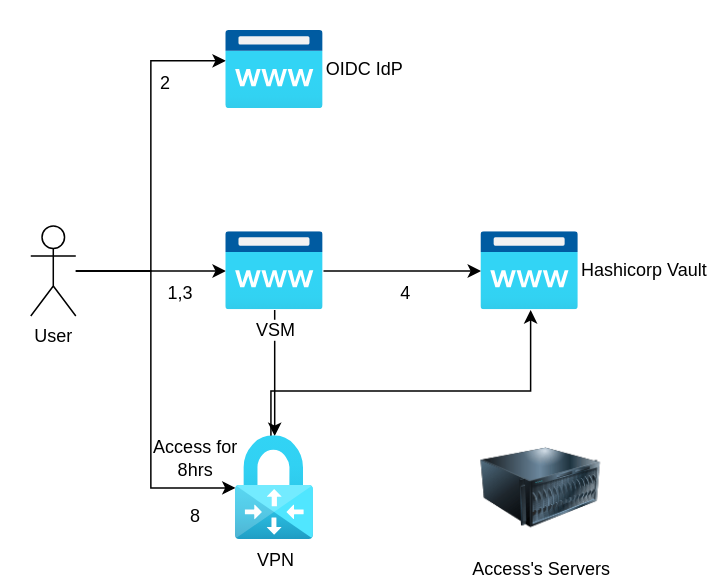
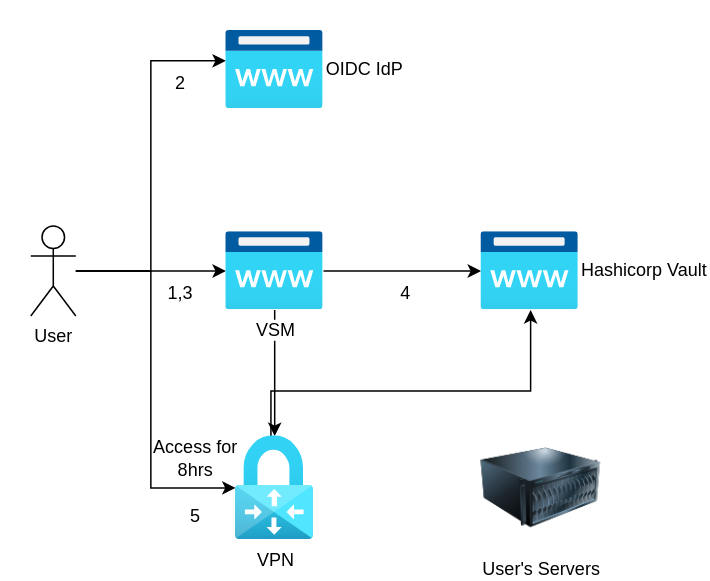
- <mxCell id="12" value="2" style="text;html=1;strokeColor=none;fillColor=none;align=center;verticalAlign=middle;whiteSpace=wrap;rounded=0;" parent="1" vertex="1"><mxGeometry x="80" y="40" width="60" height="30" as="geometry" /></mxCell>
+ <mxCell id="12" value="2" style="text;html=1;strokeColor=none;fillColor=none;align=center;verticalAlign=middle;whiteSpace=wrap;rounded=0;" parent="1" vertex="1"><mxGeometry x="90" y="40" width="60" height="30" as="geometry" /></mxCell>
- <mxCell id="18" value="8" style="text;html=1;strokeColor=none;fillColor=none;align=center;verticalAlign=middle;whiteSpace=wrap;rounded=0;" parent="1" vertex="1"><mxGeometry x="115" y="329" width="30" height="30" as="geometry" /></mxCell>
+ <mxCell id="18" value="5" style="text;html=1;strokeColor=none;fillColor=none;align=center;verticalAlign=middle;whiteSpace=wrap;rounded=0;" parent="1" vertex="1"><mxGeometry x="115" y="329" width="30" height="30" as="geometry" /></mxCell>
- <mxCell id="17" value="Access's Servers" style="image;html=1;image=img/lib/clip_art/computers/Server_128x128.png" parent="1" vertex="1"><mxGeometry x="320" y="284.5" width="80" height="80" as="geometry" /></mxCell>
+ <mxCell id="17" value="User's Servers" style="image;html=1;image=img/lib/clip_art/computers/Server_128x128.png" parent="1" vertex="1"><mxGeometry x="320" y="284.5" width="80" height="80" as="geometry" /></mxCell>
